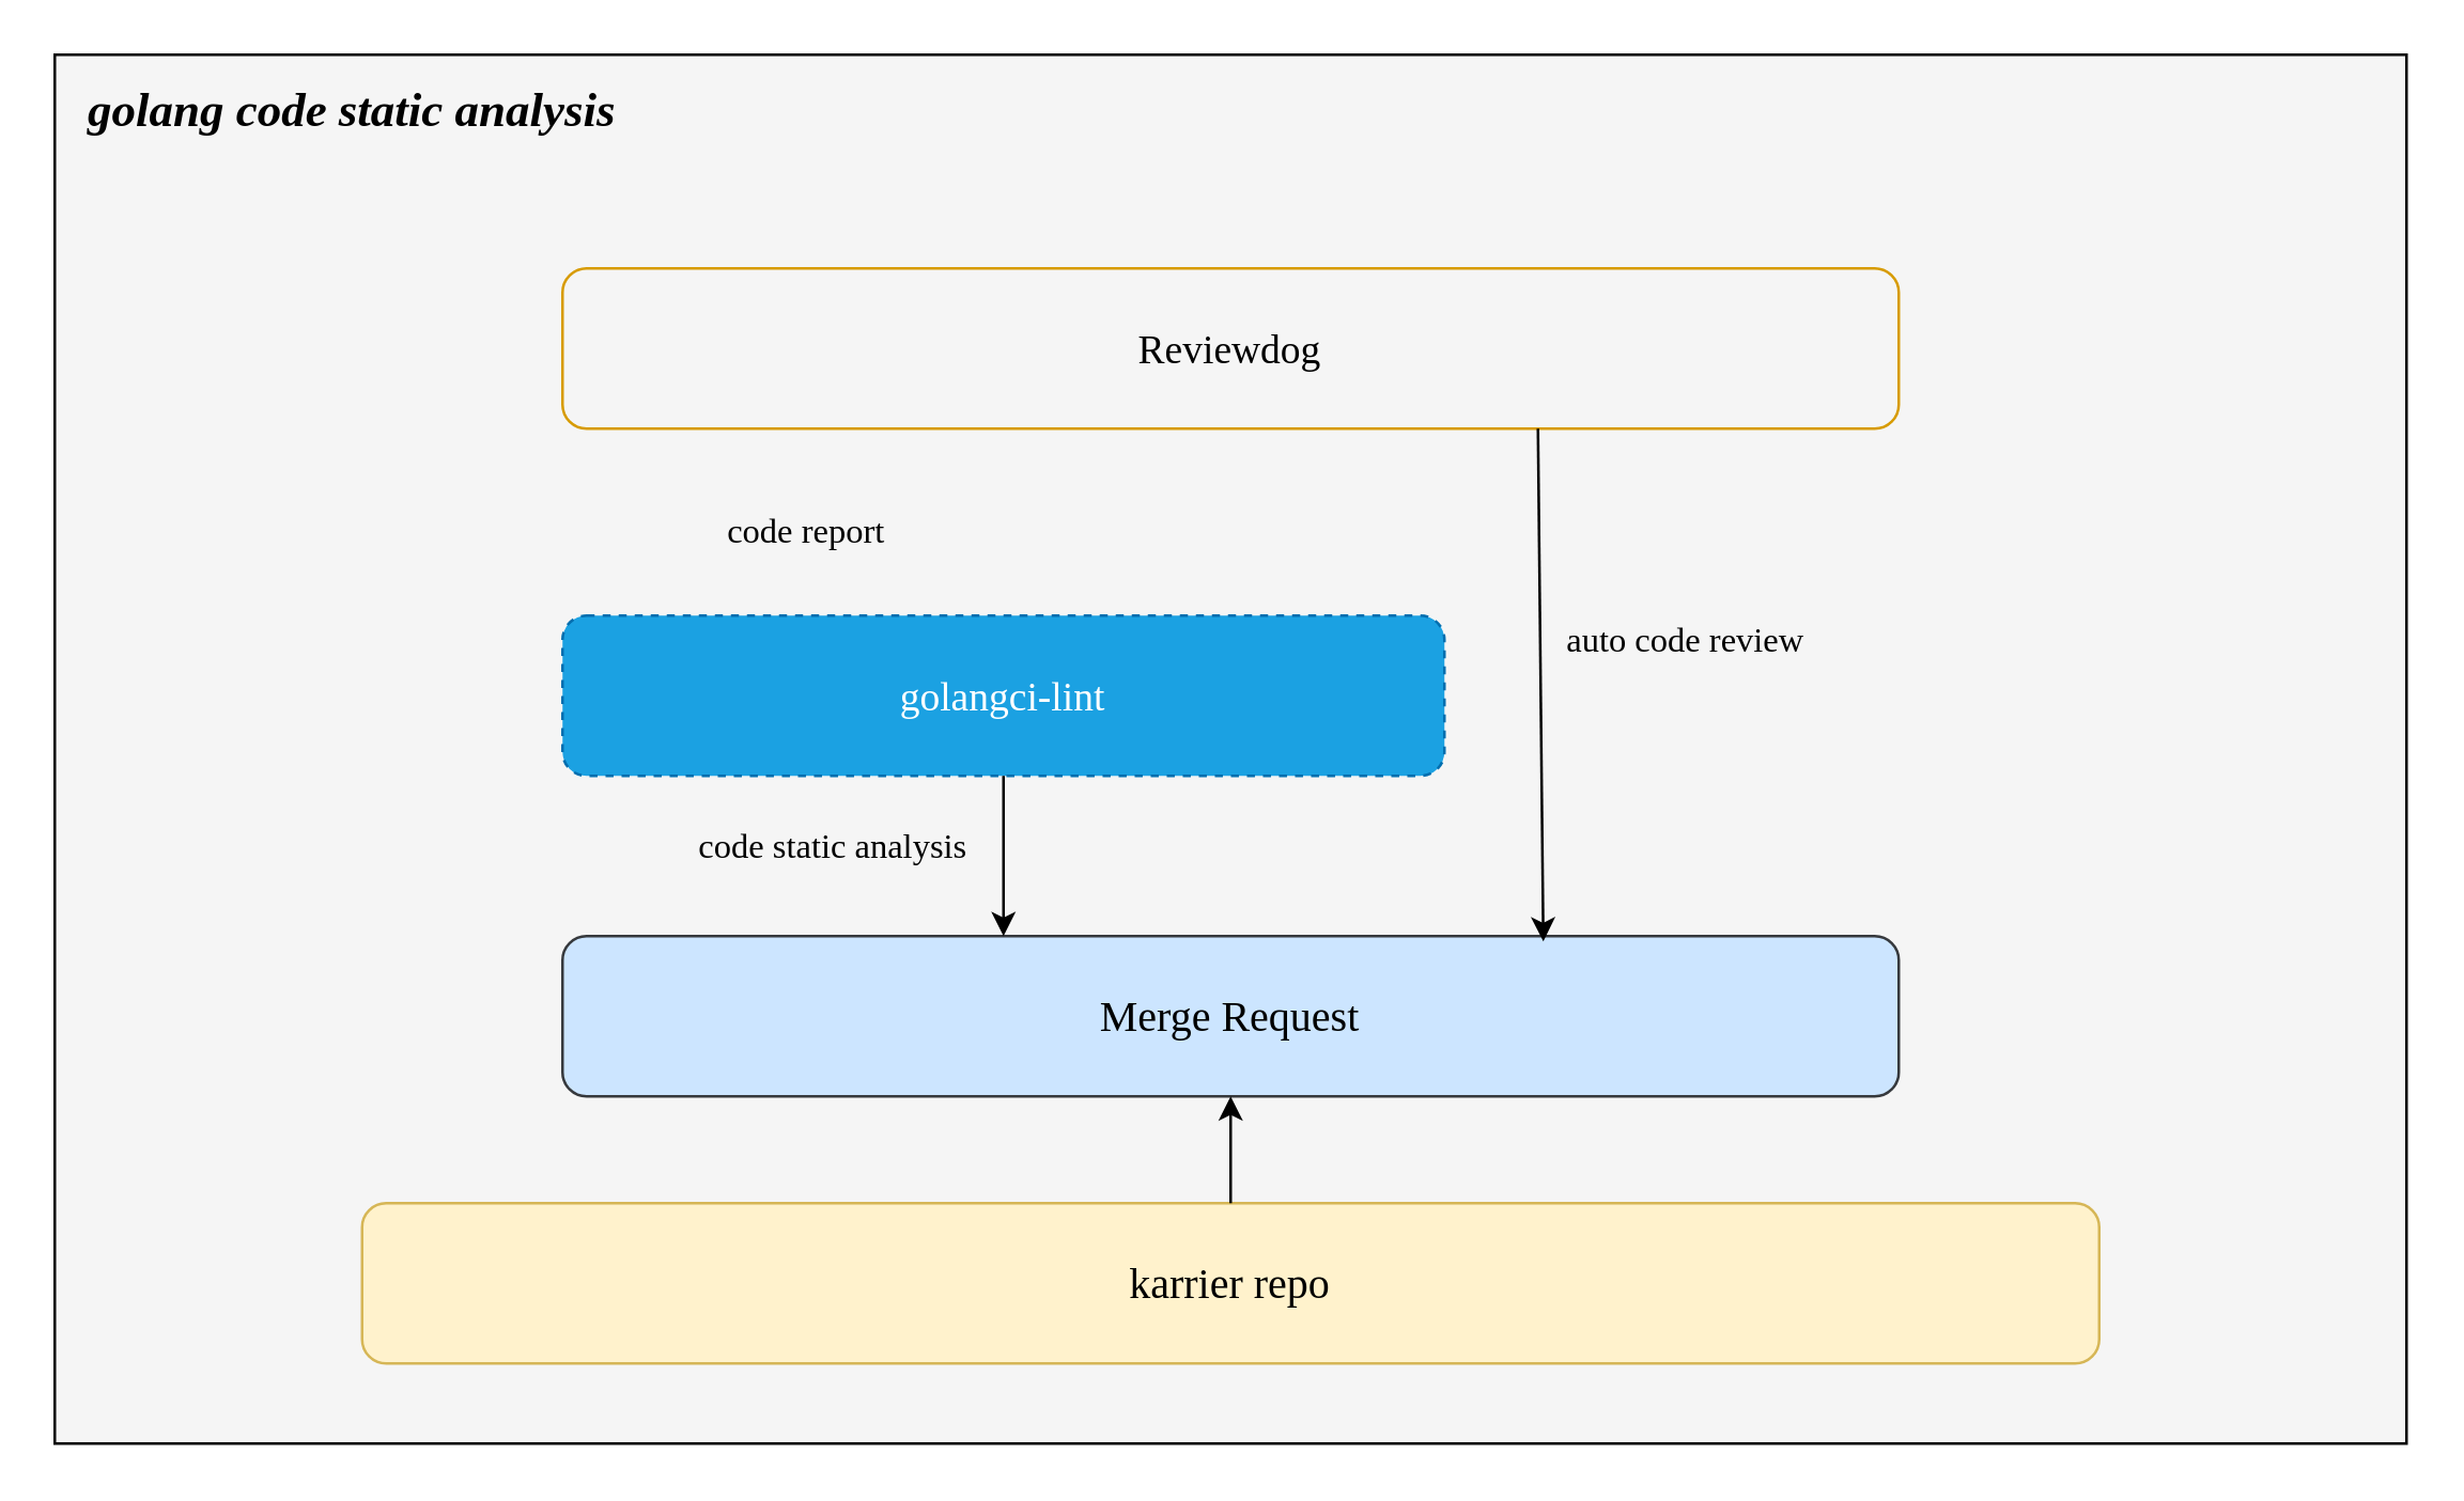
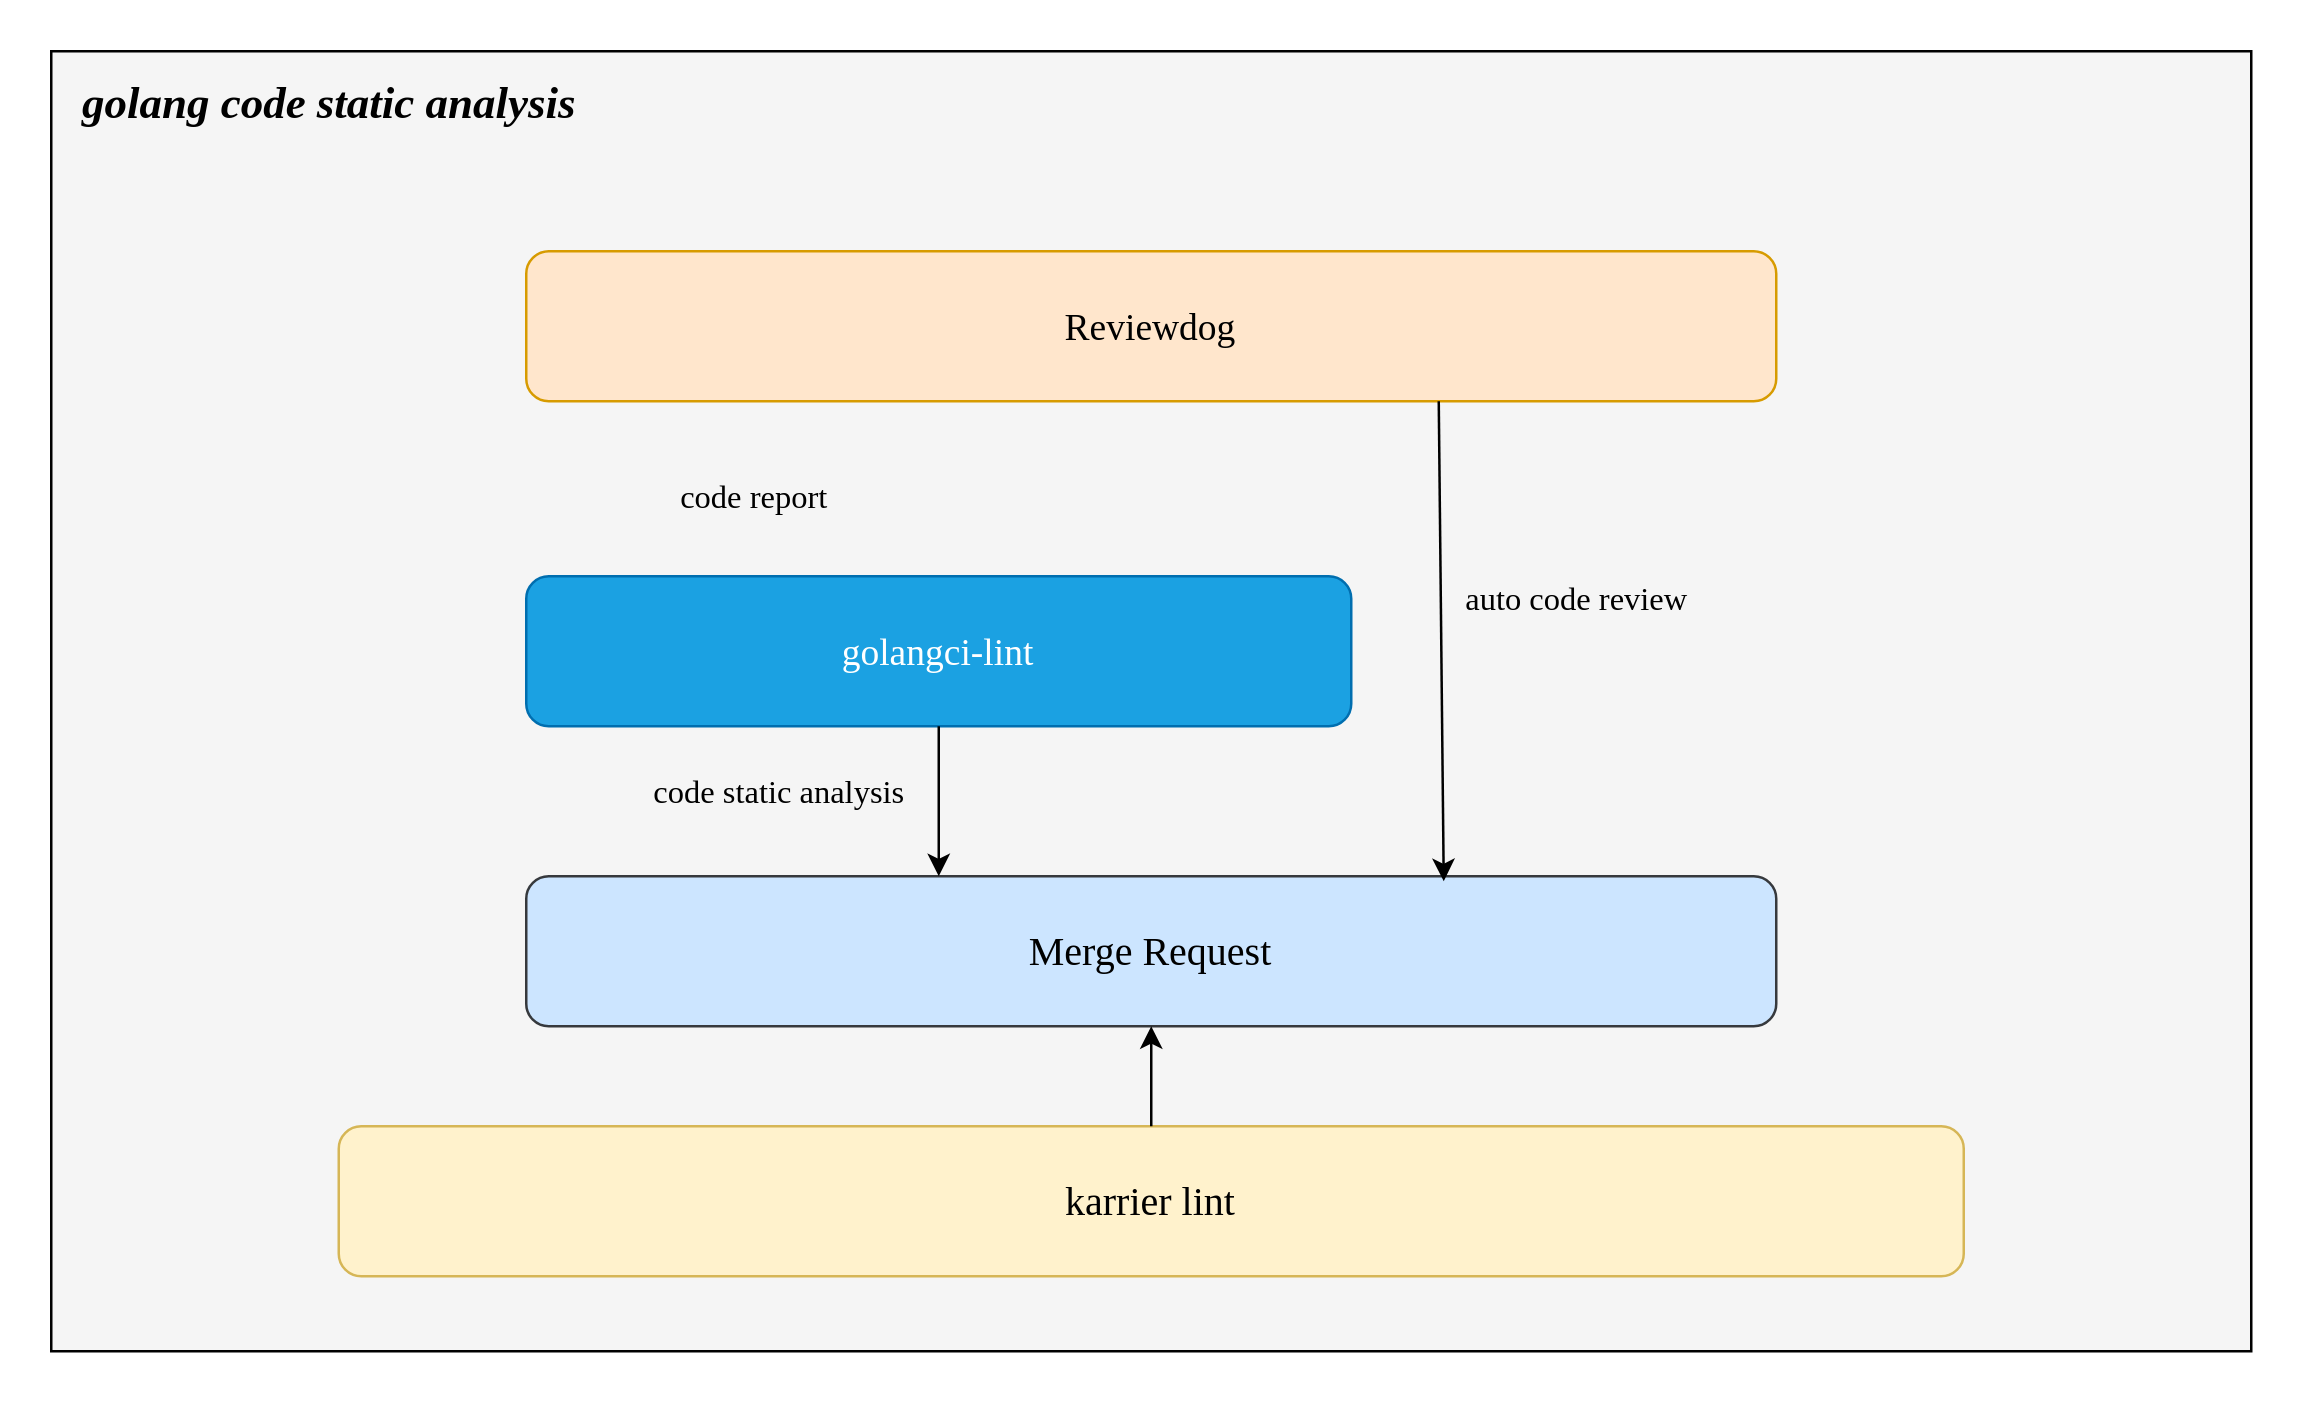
- <mxCell id="6" value="&lt;font style=&quot;font-size: 15px;&quot;&gt;Reviewdog&lt;/font&gt;" style="rounded=1;whiteSpace=wrap;html=1;fillColor=#f5f5f5;strokeColor=#d79b00;fontFamily=Times New Roman;" vertex="1" parent="1"><mxGeometry x="210" y="100" width="500" height="60" as="geometry" /></mxCell>
+ <mxCell id="6" value="&lt;font style=&quot;font-size: 15px;&quot;&gt;Reviewdog&lt;/font&gt;" style="rounded=1;whiteSpace=wrap;html=1;fillColor=#ffe6cc;strokeColor=#d79b00;fontFamily=Times New Roman;" vertex="1" parent="1"><mxGeometry x="210" y="100" width="500" height="60" as="geometry" /></mxCell>
- <mxCell id="5" value="golangci-lint" style="rounded=1;whiteSpace=wrap;html=1;fillColor=#1ba1e2;fontColor=#ffffff;strokeColor=#006EAF;fontFamily=Times New Roman;gradientColor=none;fontSize=15;dashed=1;" vertex="1" parent="1"><mxGeometry x="210" y="230" width="330" height="60" as="geometry" /></mxCell>
+ <mxCell id="5" value="golangci-lint" style="rounded=1;whiteSpace=wrap;html=1;fillColor=#1ba1e2;fontColor=#ffffff;strokeColor=#006EAF;fontFamily=Times New Roman;gradientColor=none;fontSize=15;" vertex="1" parent="1"><mxGeometry x="210" y="230" width="330" height="60" as="geometry" /></mxCell>
- <mxCell id="3" value="&lt;font style=&quot;font-size: 16px;&quot;&gt;karrier repo&lt;/font&gt;" style="rounded=1;whiteSpace=wrap;html=1;fillColor=#fff2cc;strokeColor=#d6b656;shadow=0;fontFamily=Times New Roman;" vertex="1" parent="1"><mxGeometry x="135" y="450" width="650" height="60" as="geometry" /></mxCell>
+ <mxCell id="3" value="&lt;font style=&quot;font-size: 16px;&quot;&gt;karrier lint&lt;/font&gt;" style="rounded=1;whiteSpace=wrap;html=1;fillColor=#fff2cc;strokeColor=#d6b656;shadow=0;fontFamily=Times New Roman;" vertex="1" parent="1"><mxGeometry x="135" y="450" width="650" height="60" as="geometry" /></mxCell>
